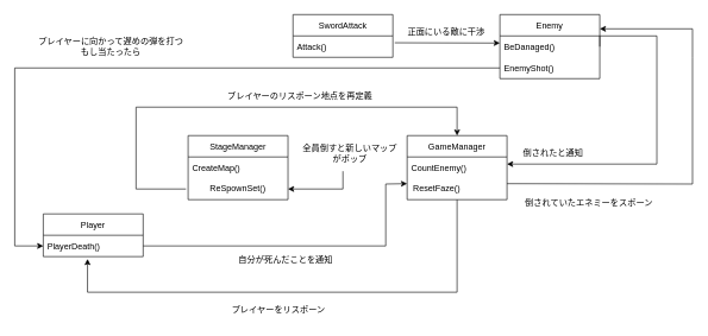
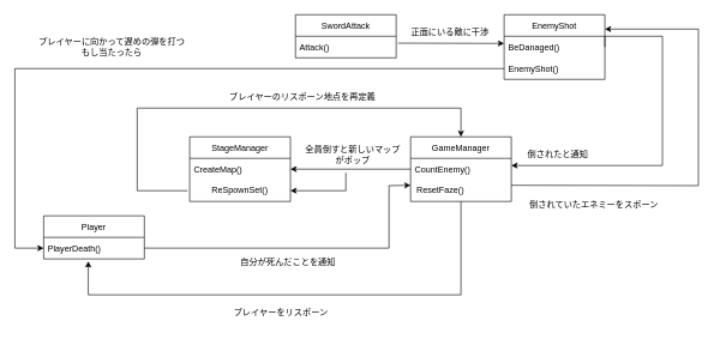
- <mxCell id="6" value="Enemy" style="swimlane;fontStyle=0;childLayout=stackLayout;horizontal=1;startSize=30;horizontalStack=0;resizeParent=1;resizeParentMax=0;resizeLast=0;collapsible=1;marginBottom=0;" vertex="1" parent="1"><mxGeometry x="700" y="20" width="140" height="90" as="geometry" /></mxCell>
+ <mxCell id="6" value="EnemyShot" style="swimlane;fontStyle=0;childLayout=stackLayout;horizontal=1;startSize=30;horizontalStack=0;resizeParent=1;resizeParentMax=0;resizeLast=0;collapsible=1;marginBottom=0;" vertex="1" parent="1"><mxGeometry x="700" y="20" width="140" height="90" as="geometry" /></mxCell>
+ <mxCell id="17" value="" style="endArrow=classic;html=1;rounded=0;exitX=0;exitY=0.5;exitDx=0;exitDy=0;entryX=1;entryY=0.5;entryDx=0;entryDy=0;" edge="1" parent="1" source="12" target="15"><mxGeometry width="50" height="50" relative="1" as="geometry"><mxPoint x="440" y="300" as="sourcePoint" /><mxPoint x="490" y="250" as="targetPoint" /><Array as="points"><mxPoint x="490" y="235" /></Array></mxGeometry></mxCell>
